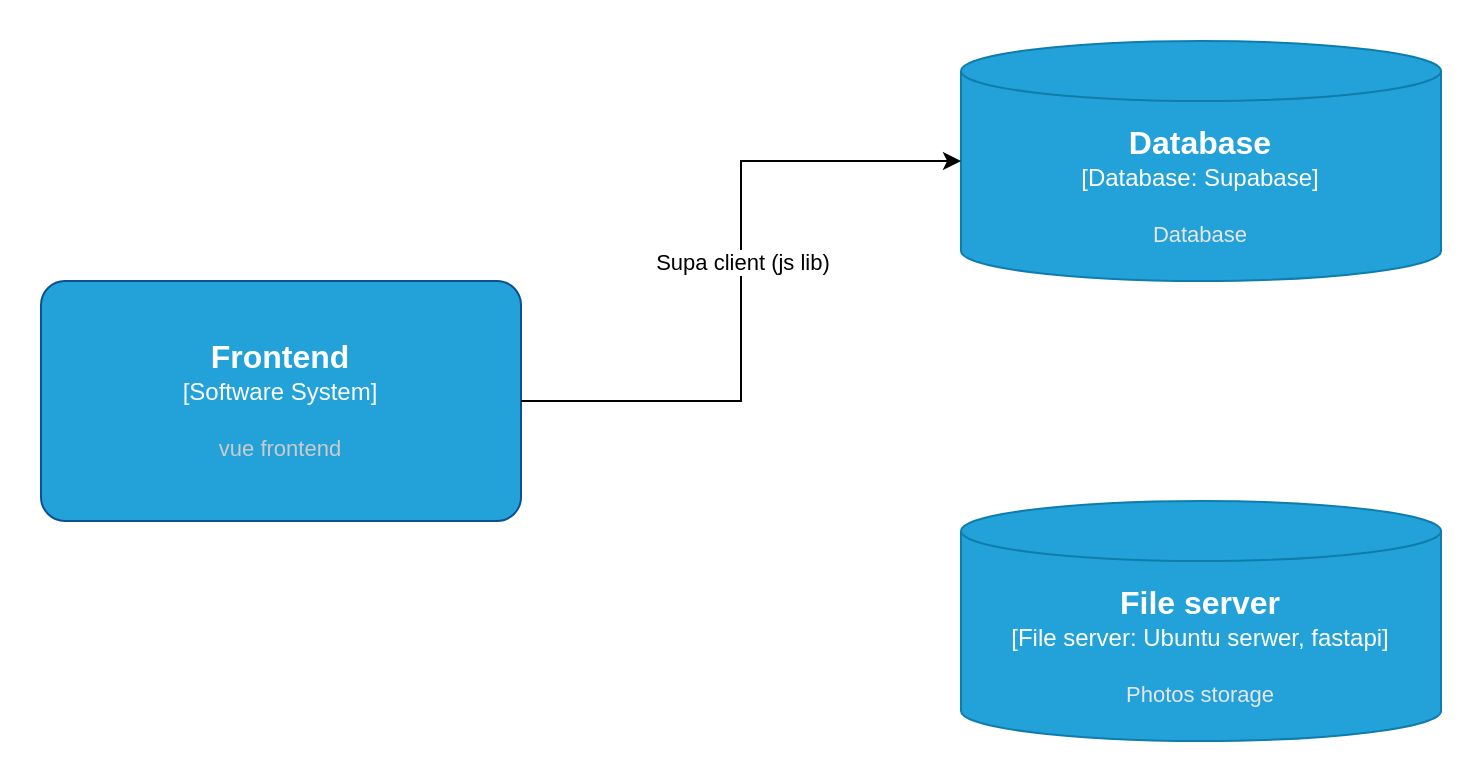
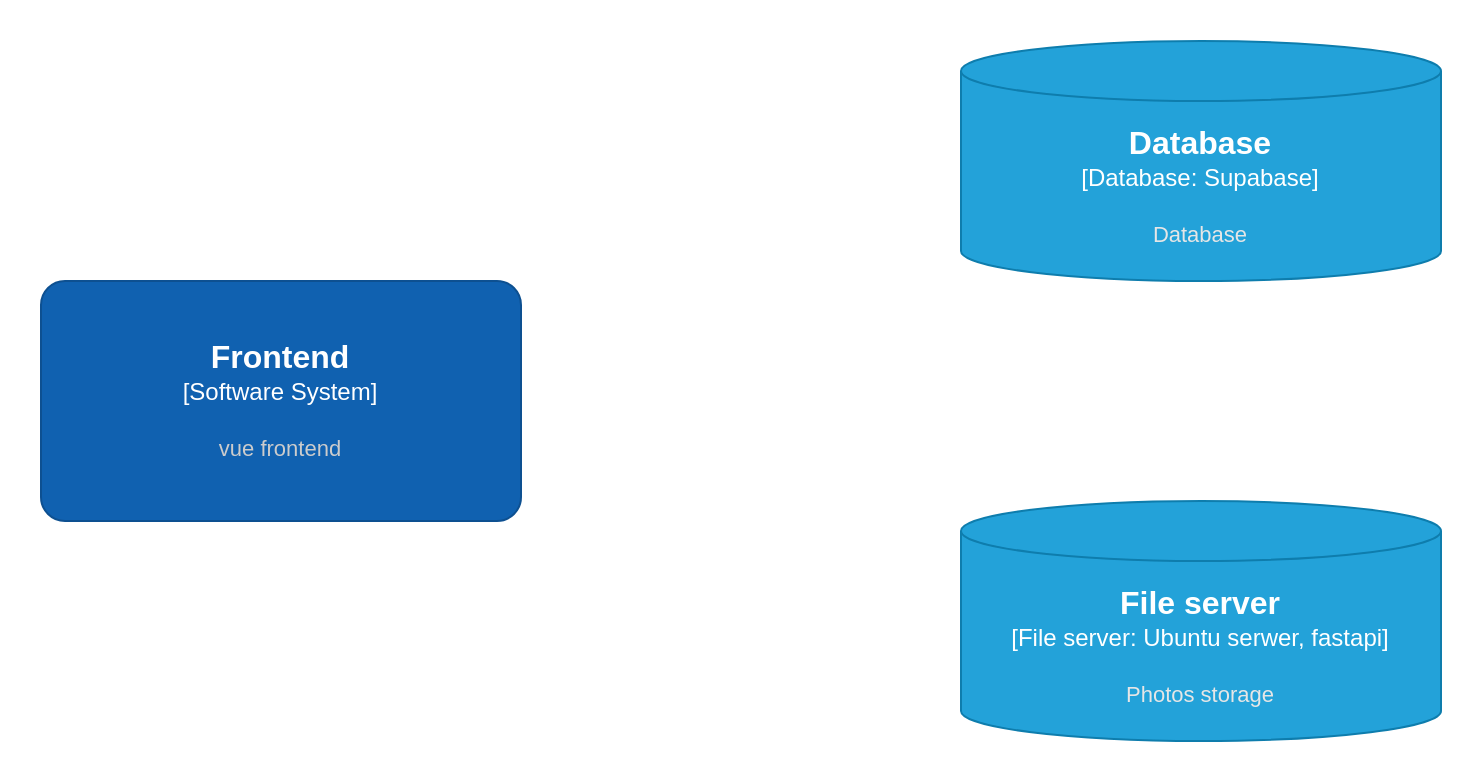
- <mxCell id="5" style="edgeStyle=orthogonalEdgeStyle;rounded=0;orthogonalLoop=1;jettySize=auto;html=1;entryX=0;entryY=0.5;entryDx=0;entryDy=0;entryPerimeter=0;" edge="1" parent="1" source="2" target="4"><mxGeometry relative="1" as="geometry" /></mxCell>
- <mxCell id="6" value="Supa client (js lib)" style="edgeLabel;html=1;align=center;verticalAlign=middle;resizable=0;points=[];" vertex="1" connectable="0" parent="5"><mxGeometry x="0.535" y="-1" relative="1" as="geometry"><mxPoint x="-31" y="49" as="offset" /></mxGeometry></mxCell>
- <mxCell id="2" value="&lt;font style=&quot;font-size: 16px&quot;&gt;&lt;b&gt;Frontend&lt;/b&gt;&lt;/font&gt;&lt;div&gt;[Software System]&lt;/div&gt;&lt;br&gt;&lt;div&gt;&lt;font style=&quot;font-size: 11px&quot;&gt;&lt;font color=&quot;#cccccc&quot;&gt;vue frontend&lt;/font&gt;&lt;/div&gt;" style="rounded=1;whiteSpace=wrap;html=1;labelBackgroundColor=none;fillColor=#23a2d9;fontColor=#ffffff;align=center;arcSize=10;strokeColor=#0D5091;metaEdit=1;resizable=0;points=[[0.25,0,0],[0.5,0,0],[0.75,0,0],[1,0.25,0],[1,0.5,0],[1,0.75,0],[0.75,1,0],[0.5,1,0],[0.25,1,0],[0,0.75,0],[0,0.5,0],[0,0.25,0]];" vertex="1" parent="1"><mxGeometry x="20" y="140" width="240" height="120" as="geometry" /></mxCell>
+ <mxCell id="2" value="&lt;font style=&quot;font-size: 16px&quot;&gt;&lt;b&gt;Frontend&lt;/b&gt;&lt;/font&gt;&lt;div&gt;[Software System]&lt;/div&gt;&lt;br&gt;&lt;div&gt;&lt;font style=&quot;font-size: 11px&quot;&gt;&lt;font color=&quot;#cccccc&quot;&gt;vue frontend&lt;/font&gt;&lt;/div&gt;" style="rounded=1;whiteSpace=wrap;html=1;labelBackgroundColor=none;fillColor=#1061B0;fontColor=#ffffff;align=center;arcSize=10;strokeColor=#0D5091;metaEdit=1;resizable=0;points=[[0.25,0,0],[0.5,0,0],[0.75,0,0],[1,0.25,0],[1,0.5,0],[1,0.75,0],[0.75,1,0],[0.5,1,0],[0.25,1,0],[0,0.75,0],[0,0.5,0],[0,0.25,0]];" vertex="1" parent="1"><mxGeometry x="20" y="140" width="240" height="120" as="geometry" /></mxCell>
